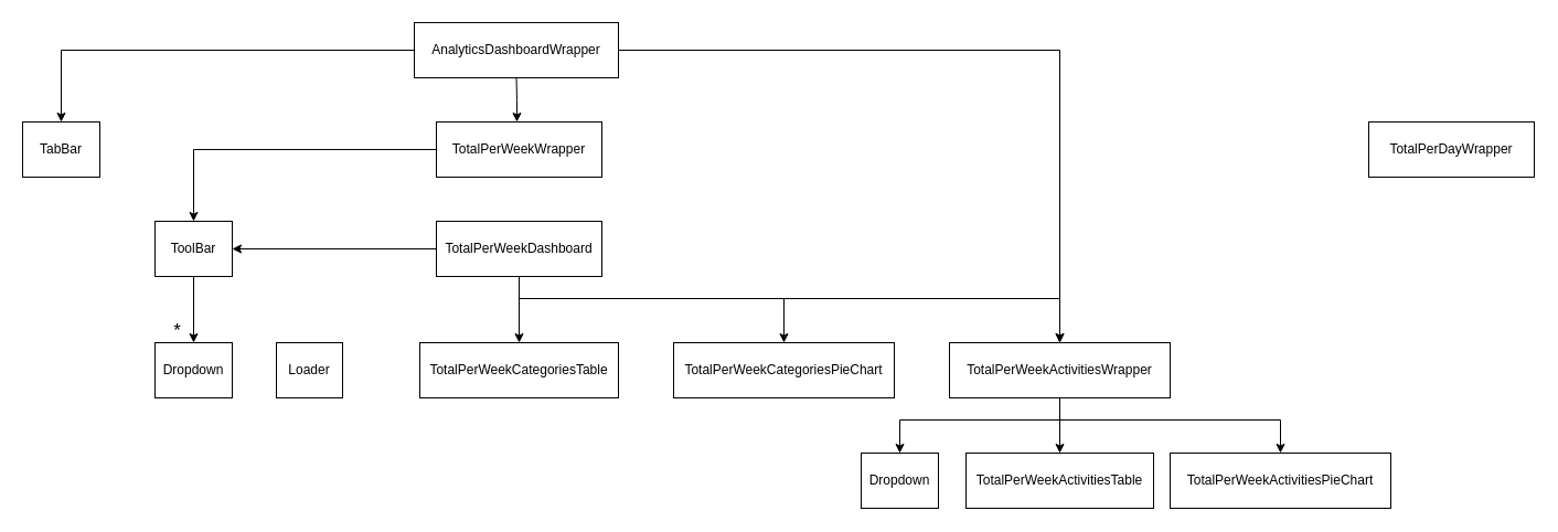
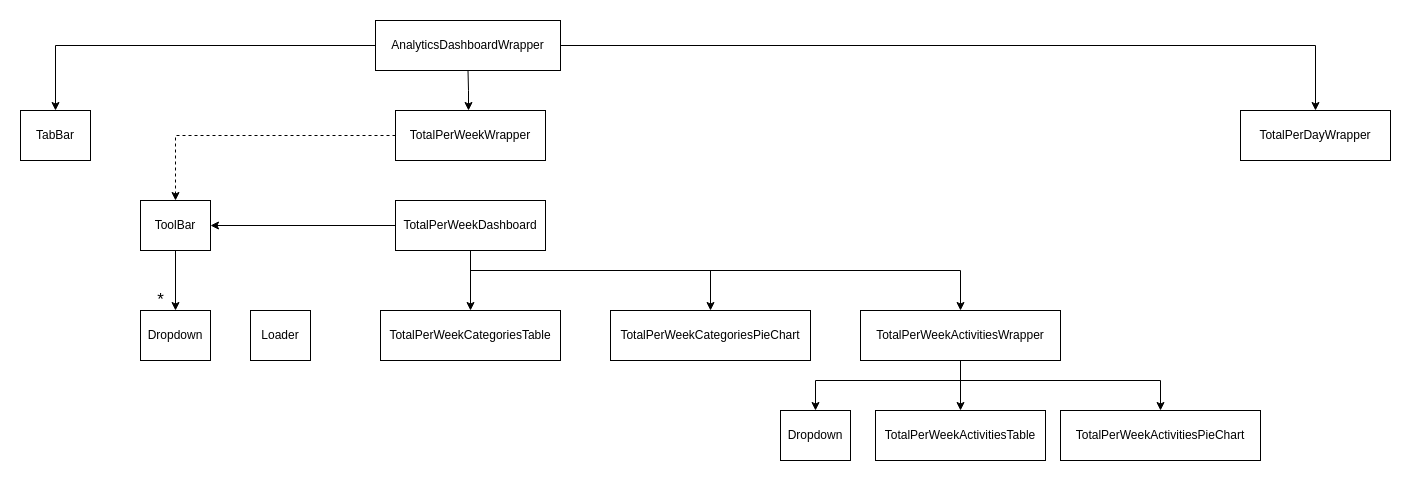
- <mxCell id="2" style="edgeStyle=orthogonalEdgeStyle;rounded=0;orthogonalLoop=1;jettySize=auto;html=1;entryX=0.5;entryY=0;entryDx=0;entryDy=0;" parent="1" source="4" target="6" edge="1"><mxGeometry relative="1" as="geometry" /></mxCell>
+ <mxCell id="2" style="edgeStyle=orthogonalEdgeStyle;rounded=0;orthogonalLoop=1;jettySize=auto;html=1;entryX=0.5;entryY=0;entryDx=0;entryDy=0;dashed=1;" parent="1" source="4" target="6" edge="1"><mxGeometry relative="1" as="geometry" /></mxCell>
- <mxCell id="22" style="edgeStyle=orthogonalEdgeStyle;rounded=0;orthogonalLoop=1;jettySize=auto;html=1;fontSize=17;startArrow=none;startFill=0;endArrow=classic;endFill=1;" parent="1" source="23" target="20" edge="1"><mxGeometry relative="1" as="geometry" /></mxCell>
+ <mxCell id="22" style="edgeStyle=orthogonalEdgeStyle;rounded=0;orthogonalLoop=1;jettySize=auto;html=1;entryX=0.5;entryY=0;entryDx=0;entryDy=0;fontSize=17;startArrow=none;startFill=0;endArrow=classic;endFill=1;" parent="1" source="23" target="25" edge="1"><mxGeometry relative="1" as="geometry" /></mxCell>
